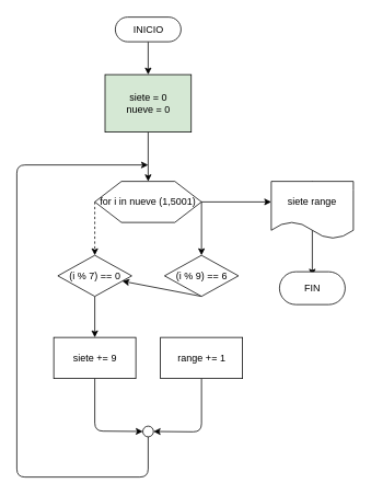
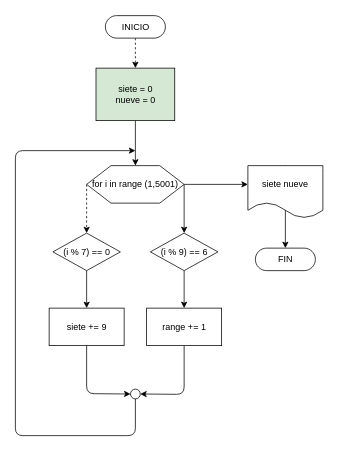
- <mxCell id="2" value="" style="edgeStyle=none;html=1;" edge="1" parent="1" source="3" target="5"><mxGeometry relative="1" as="geometry" /></mxCell>
+ <mxCell id="2" value="" style="edgeStyle=none;html=1;dashed=1;" edge="1" parent="1" source="3" target="5"><mxGeometry relative="1" as="geometry" /></mxCell>
- <mxCell id="9" value="for i in nueve (1,5001)" style="shape=hexagon;perimeter=hexagonPerimeter2;whiteSpace=wrap;html=1;size=0.25" vertex="1" parent="1"><mxGeometry x="115" y="220" width="130" height="50" as="geometry" /></mxCell>
+ <mxCell id="9" value="for i in range (1,5001)" style="shape=hexagon;perimeter=hexagonPerimeter2;whiteSpace=wrap;html=1;size=0.25" vertex="1" parent="1"><mxGeometry x="115" y="220" width="130" height="50" as="geometry" /></mxCell>
- <mxCell id="21" value="siete range" style="shape=document;whiteSpace=wrap;html=1;boundedLbl=1;dashed=0;flipH=1;" vertex="1" parent="1"><mxGeometry x="330" y="220" width="100" height="70" as="geometry" /></mxCell>
+ <mxCell id="21" value="siete nueve" style="shape=document;whiteSpace=wrap;html=1;boundedLbl=1;dashed=0;flipH=1;" vertex="1" parent="1"><mxGeometry x="330" y="220" width="100" height="70" as="geometry" /></mxCell>
- <mxCell id="22" value="FIN" style="html=1;dashed=0;whitespace=wrap;shape=mxgraph.dfd.start" vertex="1" parent="1"><mxGeometry x="340" y="330" width="80" height="40" as="geometry" /></mxCell>
+ <mxCell id="22" value="FIN" style="html=1;dashed=0;whitespace=wrap;shape=mxgraph.dfd.start" vertex="1" parent="1"><mxGeometry x="340" y="330" width="80" height="30" as="geometry" /></mxCell>
- <mxCell id="12" style="edgeStyle=none;html=1;exitX=0.5;exitY=1;exitDx=0;exitDy=0;" edge="1" parent="1" source="13" target="11"><mxGeometry relative="1" as="geometry" /></mxCell>
+ <mxCell id="12" style="edgeStyle=none;html=1;exitX=0.5;exitY=1;exitDx=0;exitDy=0;entryX=0.5;entryY=0;entryDx=0;entryDy=0;" edge="1" parent="1" source="13" target="15"><mxGeometry relative="1" as="geometry" /></mxCell>
